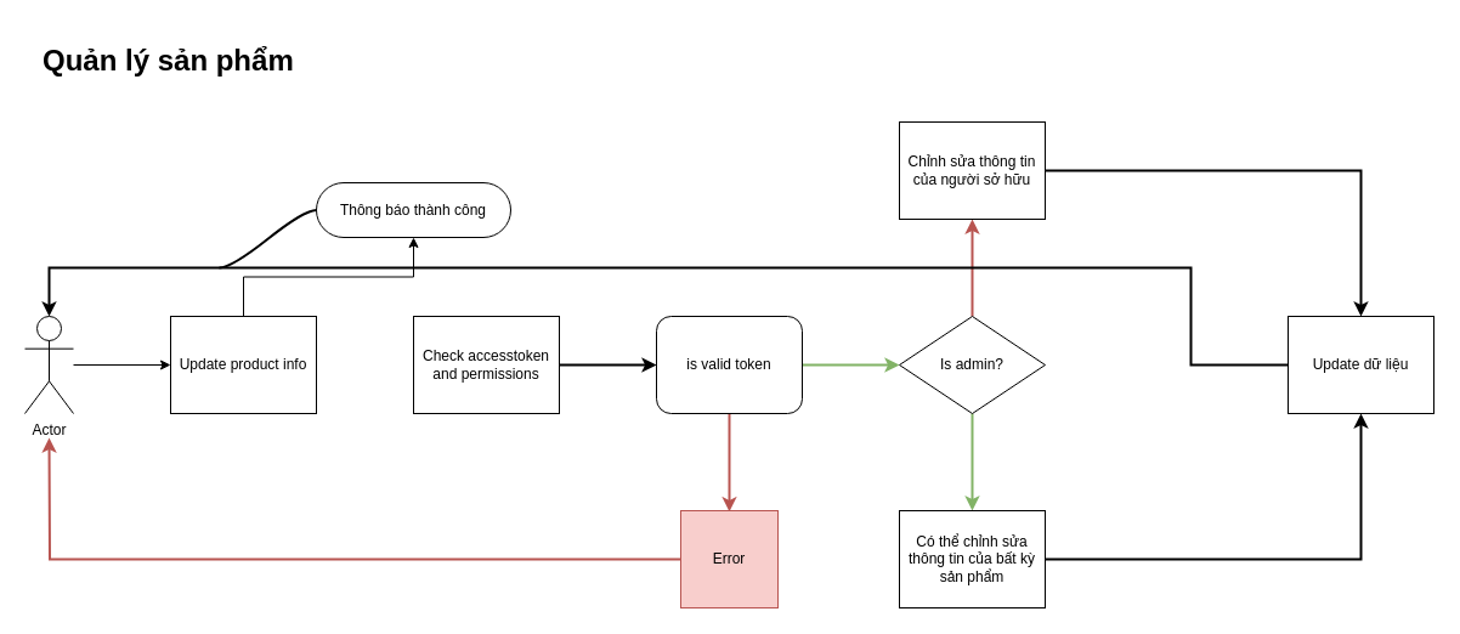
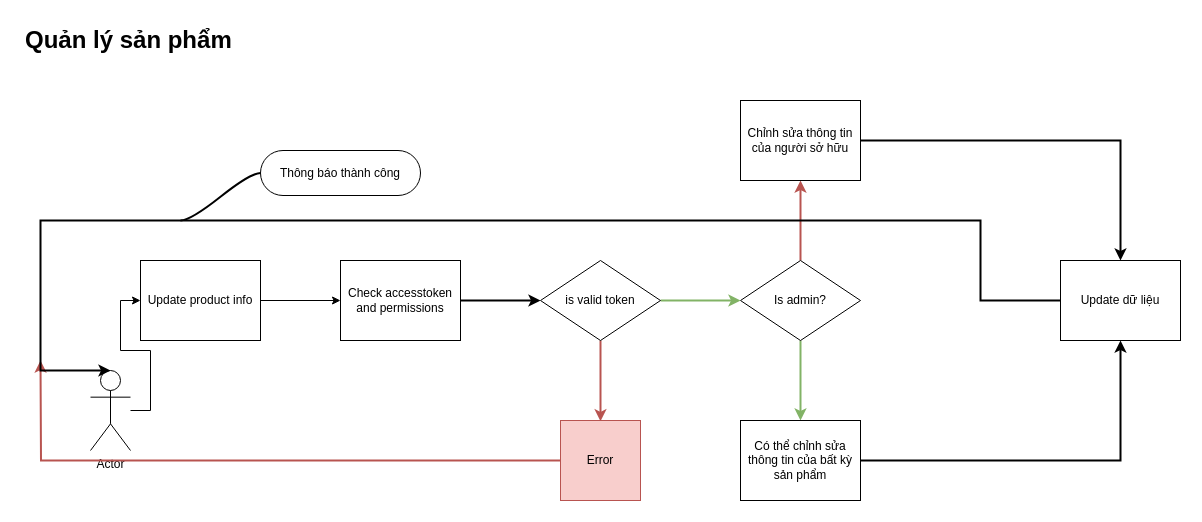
- <mxCell id="2" value="&lt;h1&gt;Quản lý sản phẩm&lt;/h1&gt;" style="text;html=1;strokeColor=none;fillColor=none;spacing=5;spacingTop=-20;whiteSpace=wrap;overflow=hidden;rounded=0;" vertex="1" parent="1"><mxGeometry x="30" y="30" width="240" height="40" as="geometry" /></mxCell>
+ <mxCell id="2" value="&lt;h1&gt;Quản lý sản phẩm&lt;/h1&gt;" style="text;html=1;strokeColor=none;fillColor=none;spacing=5;spacingTop=-20;whiteSpace=wrap;overflow=hidden;rounded=0;" vertex="1" parent="1"><mxGeometry x="20" y="20" width="240" height="40" as="geometry" /></mxCell>
- <mxCell id="5" style="edgeStyle=orthogonalEdgeStyle;rounded=0;orthogonalLoop=1;jettySize=auto;html=1;" edge="1" parent="1" source="6" target="23"><mxGeometry relative="1" as="geometry" /></mxCell>
+ <mxCell id="5" style="edgeStyle=orthogonalEdgeStyle;rounded=0;orthogonalLoop=1;jettySize=auto;html=1;entryX=0;entryY=0.5;entryDx=0;entryDy=0;" edge="1" parent="1" source="6" target="8"><mxGeometry relative="1" as="geometry" /></mxCell>
- <mxCell id="4" value="Actor" style="shape=umlActor;verticalLabelPosition=bottom;labelBackgroundColor=#ffffff;verticalAlign=top;html=1;outlineConnect=0;" vertex="1" parent="1"><mxGeometry x="20" y="260" width="40" height="80" as="geometry" /></mxCell>
+ <mxCell id="4" value="Actor" style="shape=umlActor;verticalLabelPosition=bottom;labelBackgroundColor=#ffffff;verticalAlign=top;html=1;outlineConnect=0;" vertex="1" parent="1"><mxGeometry x="90" y="370" width="40" height="80" as="geometry" /></mxCell>
- <mxCell id="18" value="is valid token" style="whiteSpace=wrap;html=1;rounded=1;" vertex="1" parent="1"><mxGeometry x="540" y="260" width="120" height="80" as="geometry" /></mxCell>
+ <mxCell id="18" value="is valid token" style="rhombus;whiteSpace=wrap;html=1;" vertex="1" parent="1"><mxGeometry x="540" y="260" width="120" height="80" as="geometry" /></mxCell>
